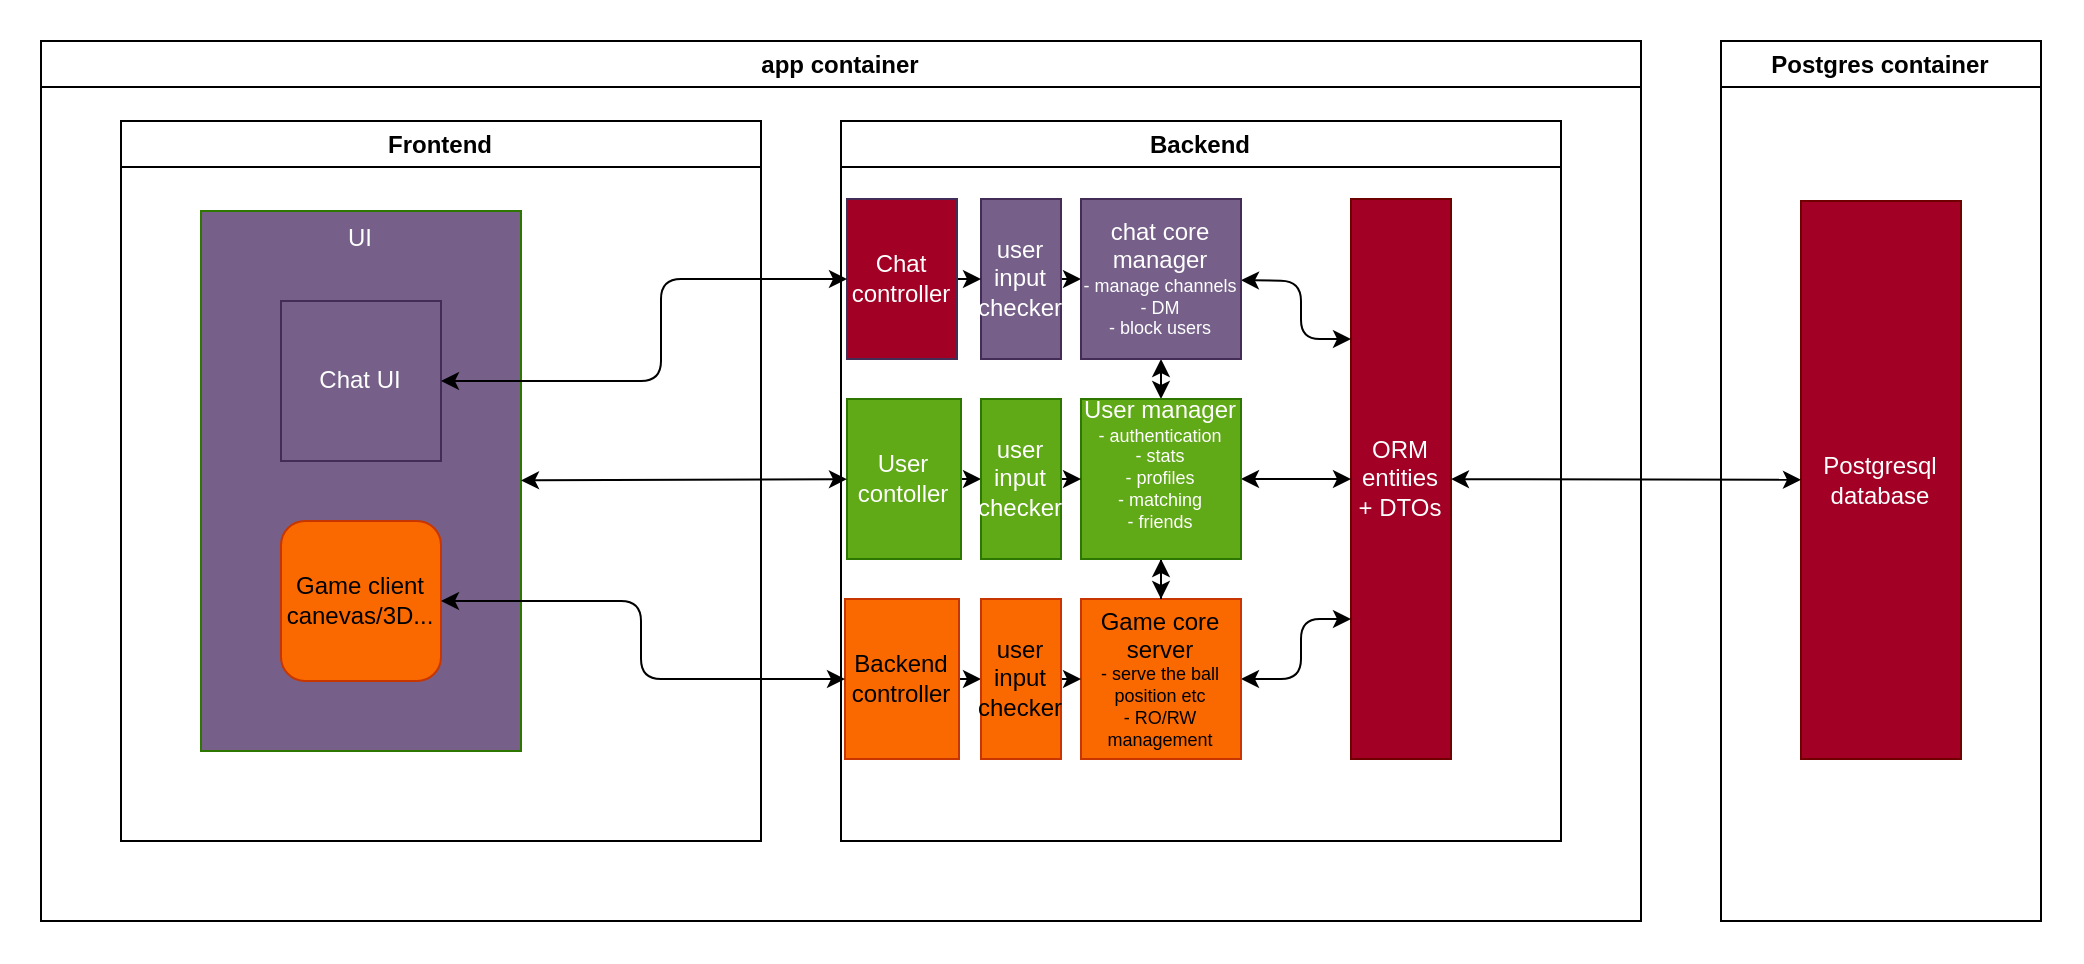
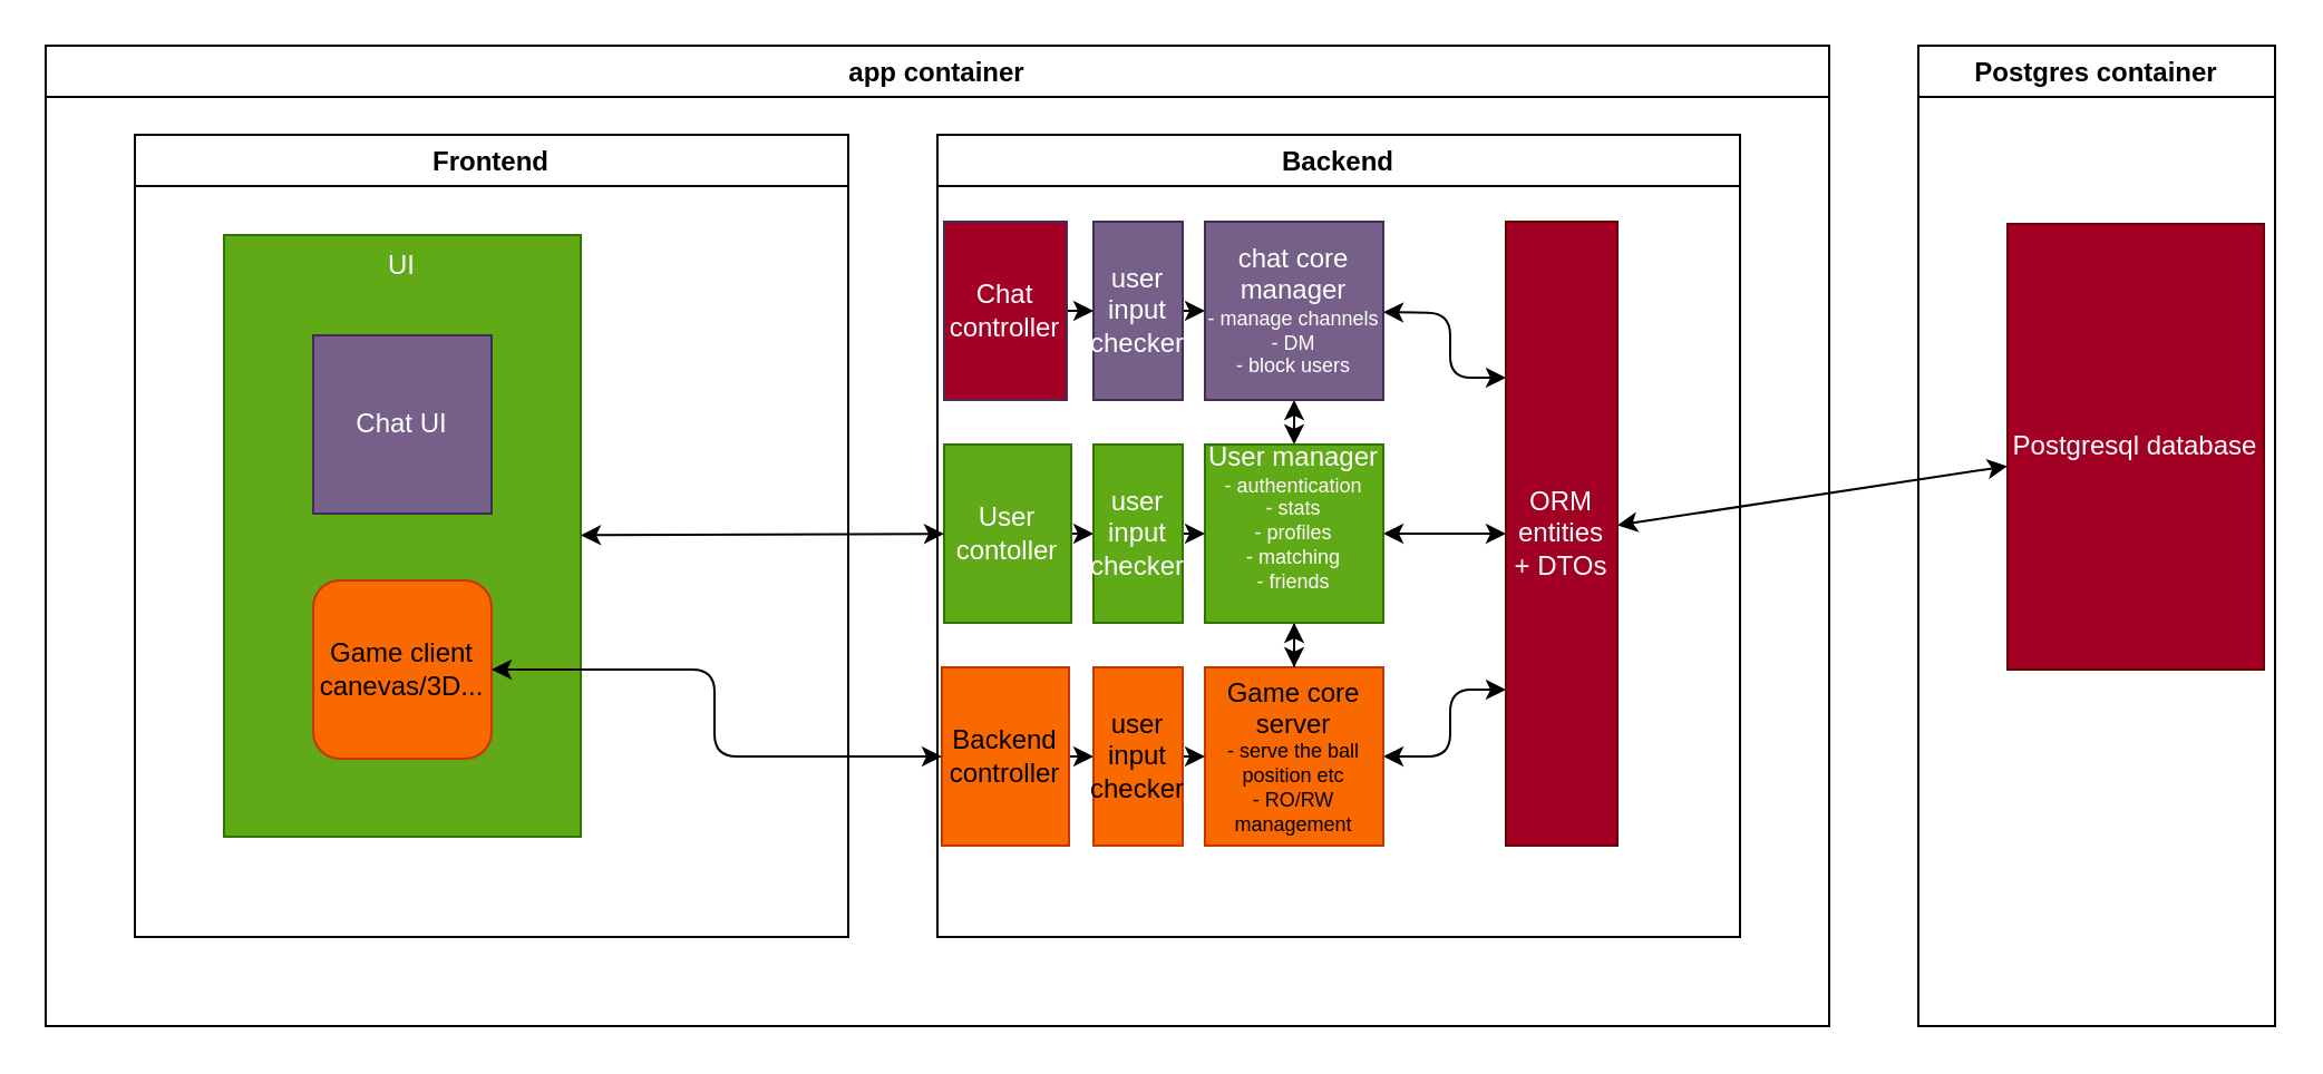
- <mxCell id="32" style="edgeStyle=none;html=1;startArrow=classic;startFill=1;" parent="1" source="27" target="15" edge="1"><mxGeometry relative="1" as="geometry"><Array as="points"><mxPoint x="330" y="190" /><mxPoint x="330" y="139" /></Array></mxGeometry></mxCell>
- <mxCell id="29" value="Postgresql database" style="rounded=0;whiteSpace=wrap;html=1;fillColor=#a20025;fontColor=#ffffff;strokeColor=#6F0000;" parent="28" vertex="1"><mxGeometry x="40" y="80" width="80" height="279" as="geometry" /></mxCell>
+ <mxCell id="29" value="Postgresql database" style="rounded=0;whiteSpace=wrap;html=1;fillColor=#a20025;fontColor=#ffffff;strokeColor=#6F0000;" parent="28" vertex="1"><mxGeometry x="40" y="80" width="115" height="200" as="geometry" /></mxCell>
- <mxCell id="25" value="UI" style="rounded=0;whiteSpace=wrap;html=1;verticalAlign=top;fillColor=#76608a;fontColor=#ffffff;strokeColor=#2D7600;" parent="24" vertex="1"><mxGeometry x="40" y="45" width="160" height="270" as="geometry" /></mxCell>
+ <mxCell id="25" value="UI" style="rounded=0;whiteSpace=wrap;html=1;verticalAlign=top;fillColor=#60a917;fontColor=#ffffff;strokeColor=#2D7600;" parent="24" vertex="1"><mxGeometry x="40" y="45" width="160" height="270" as="geometry" /></mxCell>
